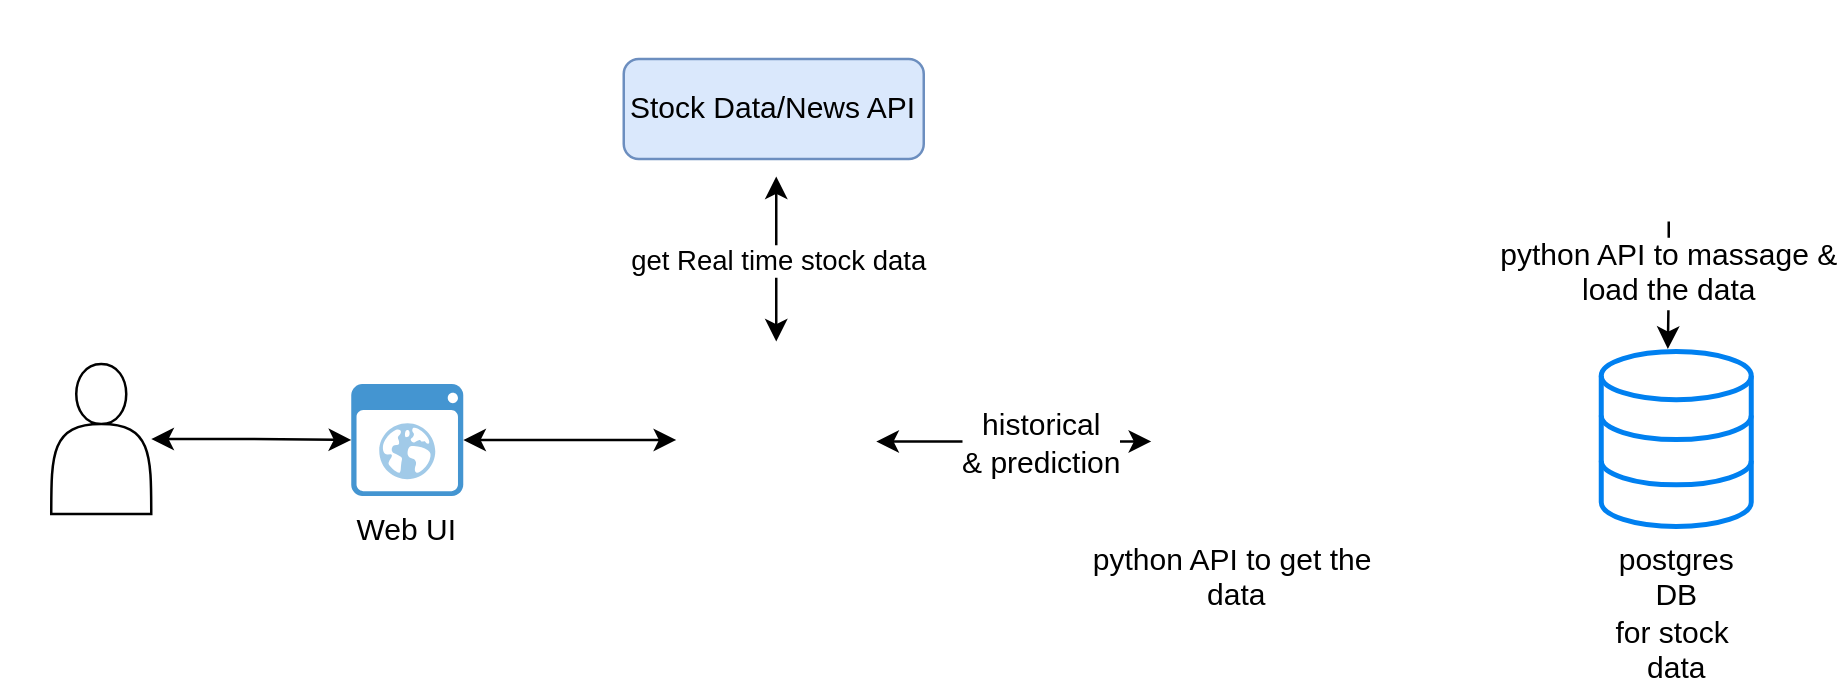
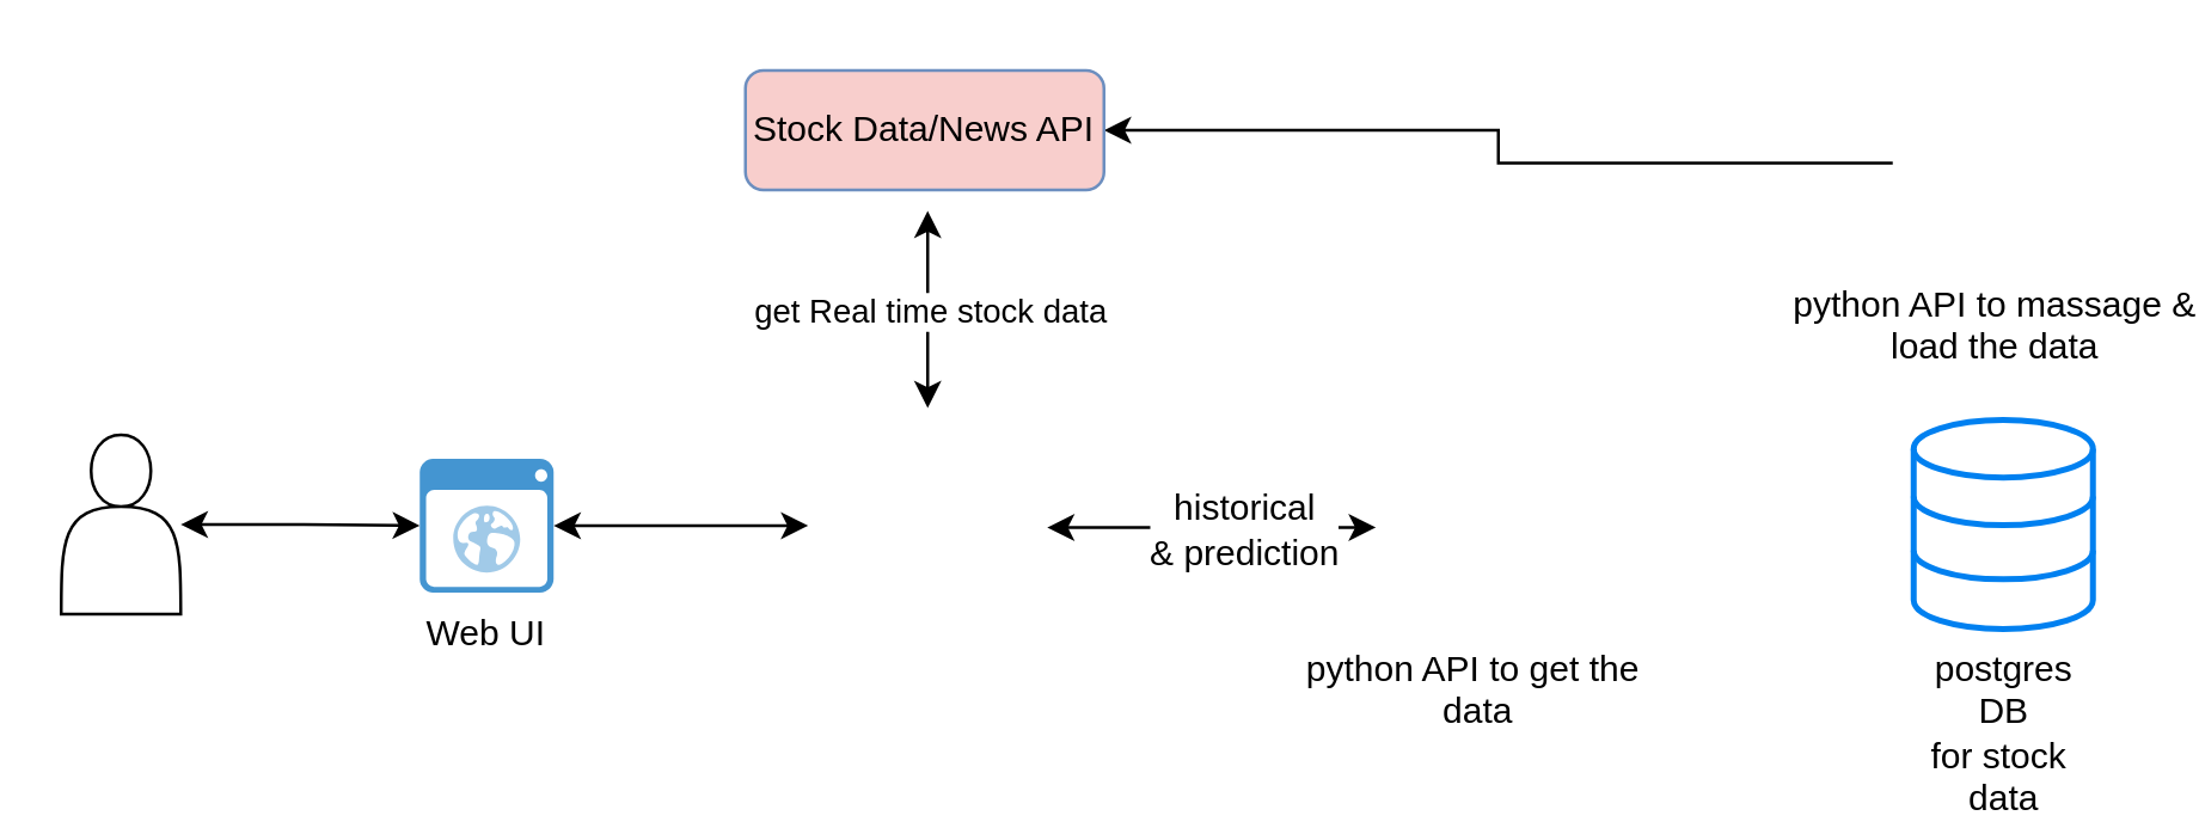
- <mxCell id="14" value="Stock Data/News API" style="rounded=1;whiteSpace=wrap;html=1;fillColor=#dae8fc;strokeColor=#6c8ebf;" vertex="1" parent="1"><mxGeometry x="249" y="23" width="120" height="40" as="geometry" /></mxCell>
+ <mxCell id="14" value="Stock Data/News API" style="rounded=1;whiteSpace=wrap;html=1;fillColor=#f8cecc;strokeColor=#6c8ebf;" vertex="1" parent="1"><mxGeometry x="249" y="23" width="120" height="40" as="geometry" /></mxCell>
- <mxCell id="3" style="edgeStyle=orthogonalEdgeStyle;rounded=0;orthogonalLoop=1;jettySize=auto;html=1;entryX=0.444;entryY=-0.014;entryDx=0;entryDy=0;entryPerimeter=0;" edge="1" parent="1" source="4" target="2"><mxGeometry relative="1" as="geometry" /></mxCell>
+ <mxCell id="3" style="edgeStyle=orthogonalEdgeStyle;rounded=0;orthogonalLoop=1;jettySize=auto;html=1;" edge="1" parent="1" source="4" target="14"><mxGeometry relative="1" as="geometry" /></mxCell>
